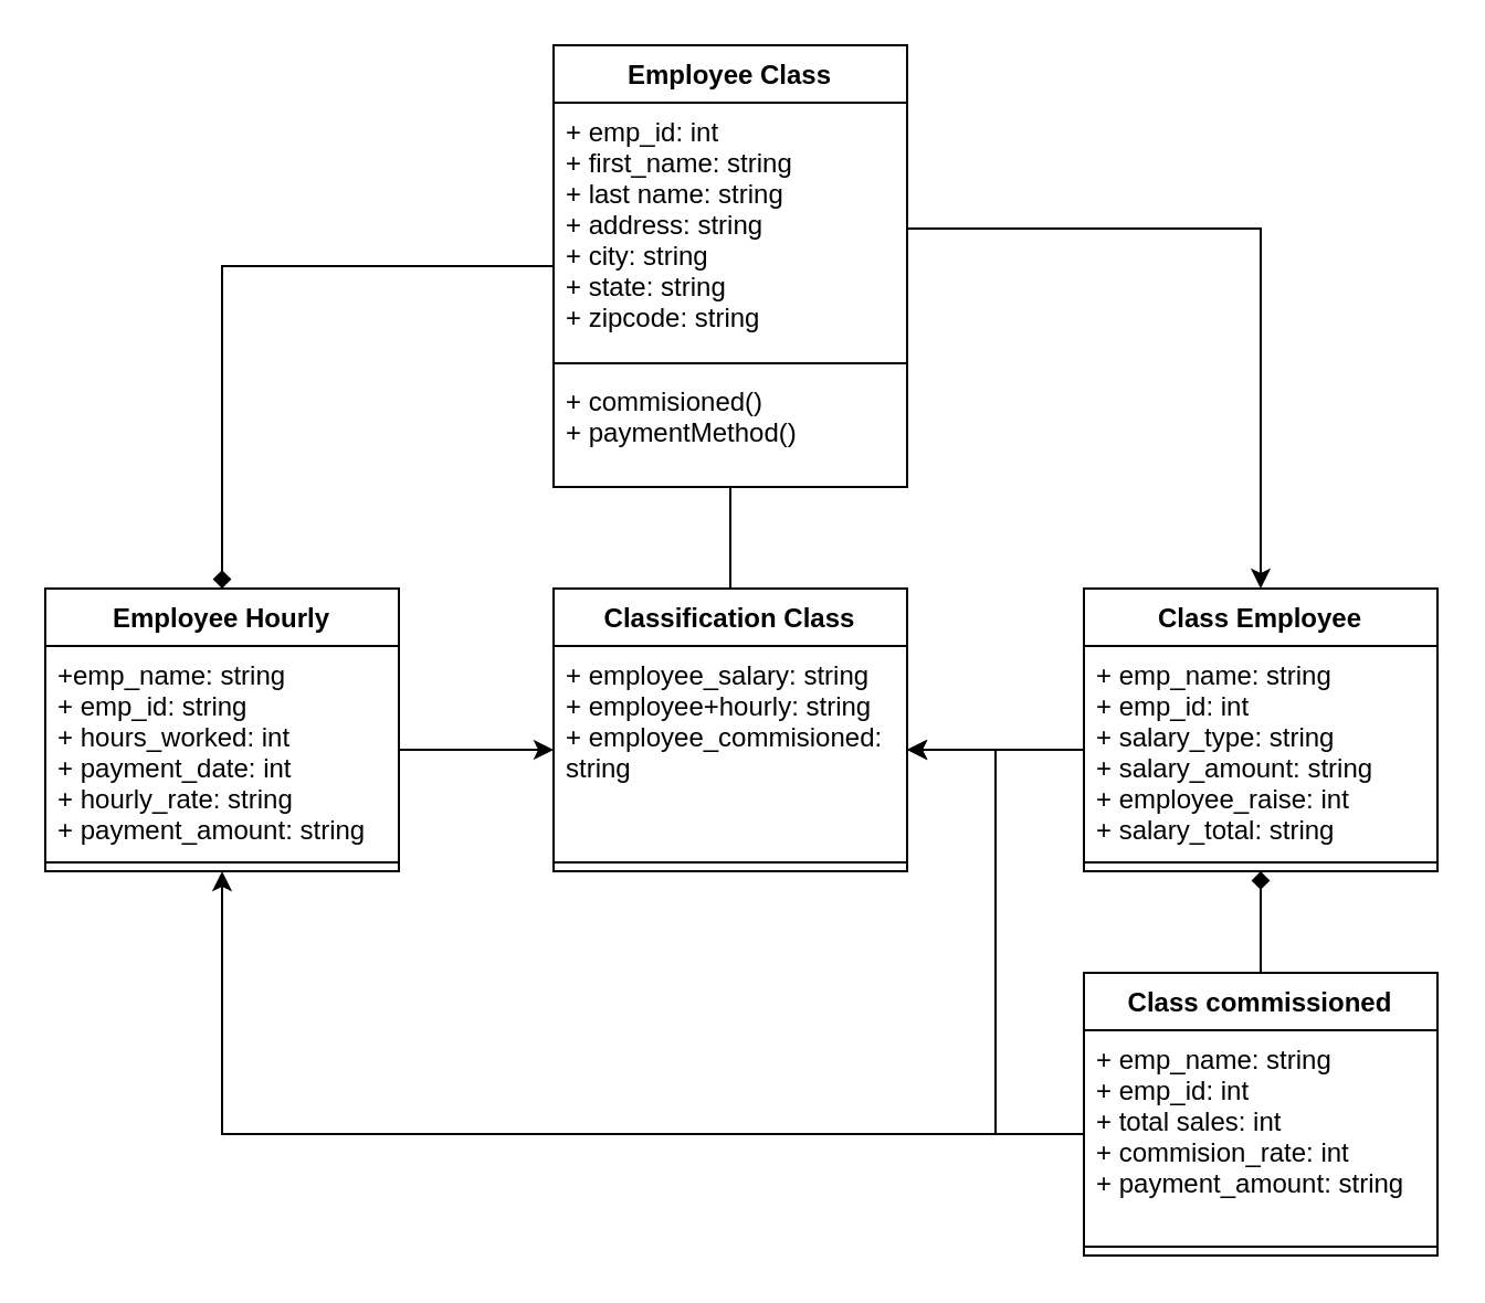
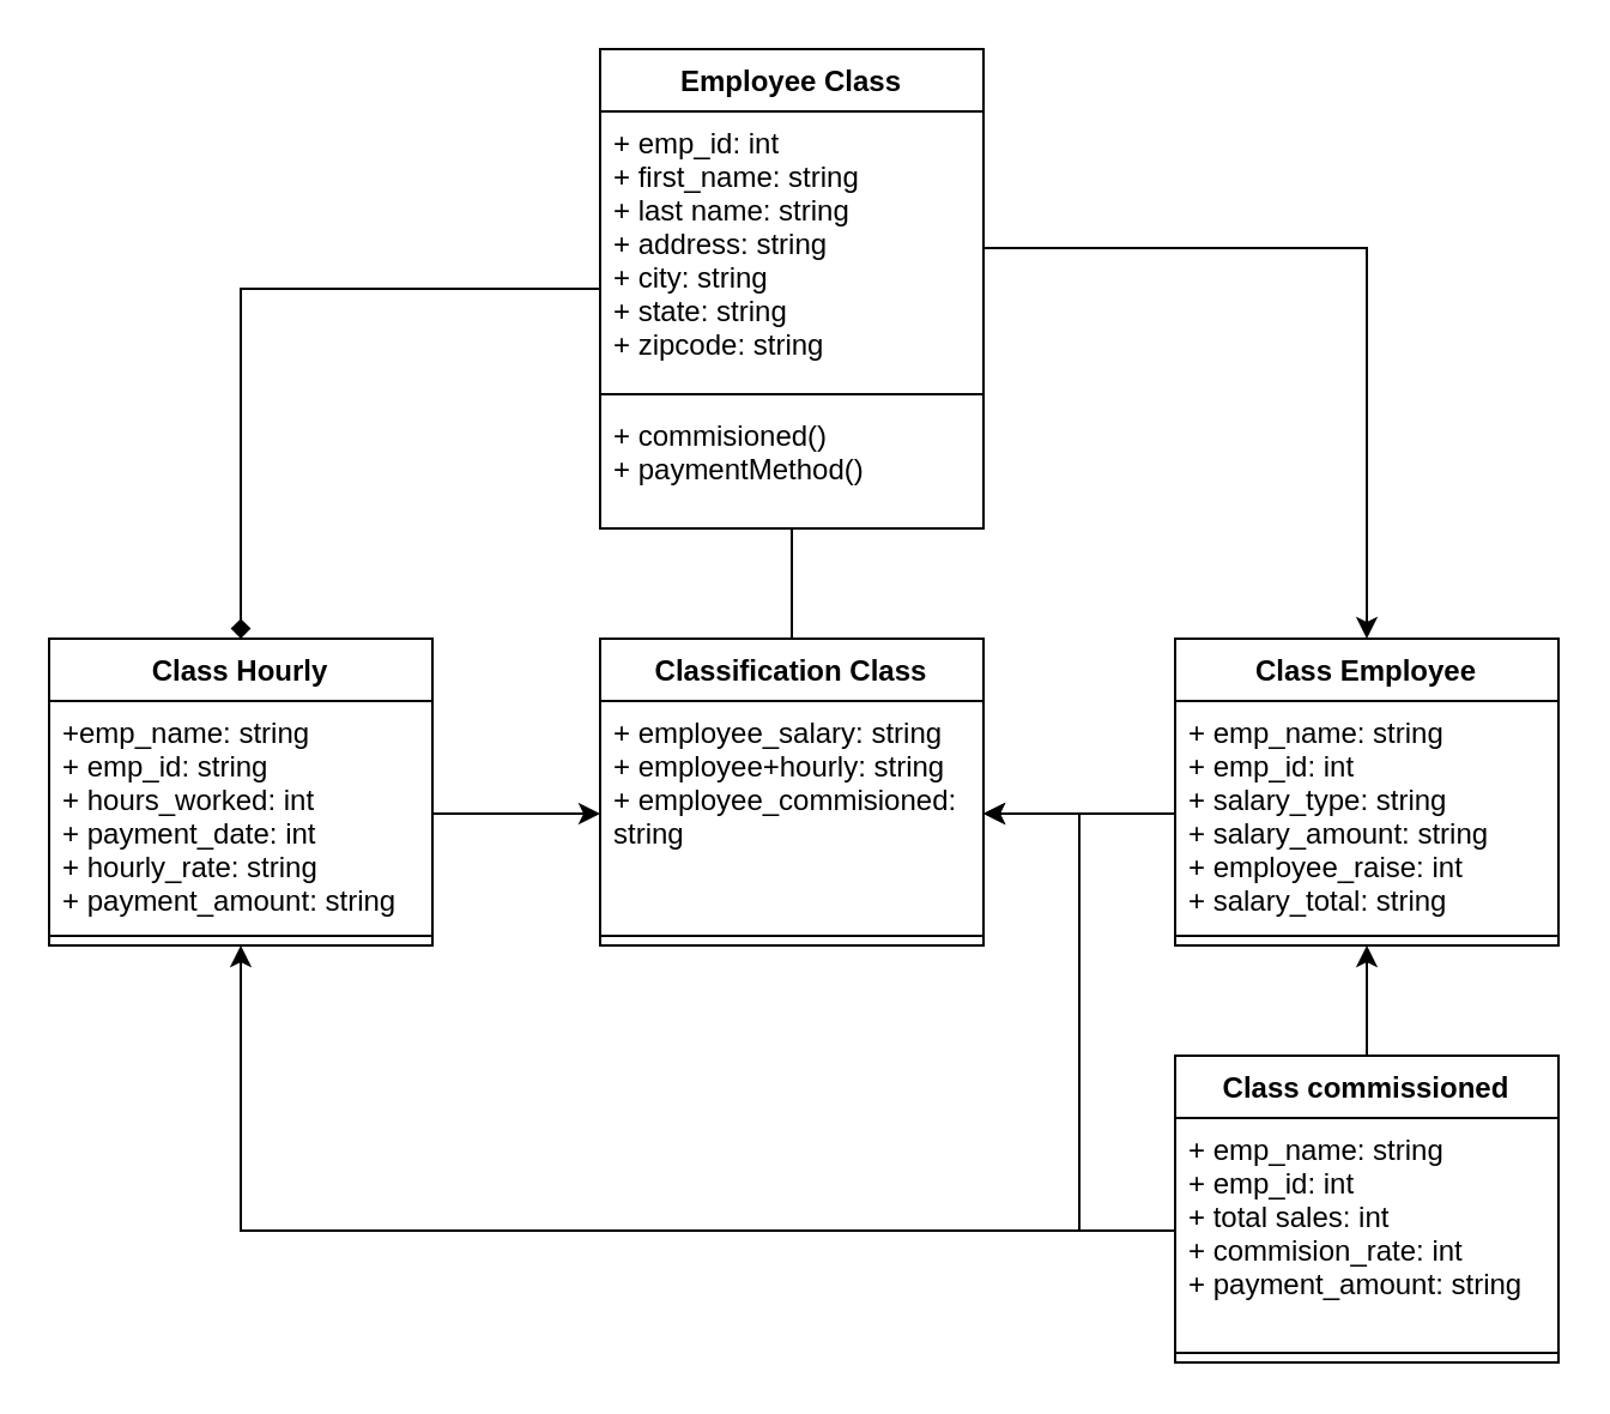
- <mxCell id="14" value="Employee Hourly" style="swimlane;fontStyle=1;align=center;verticalAlign=top;childLayout=stackLayout;horizontal=1;startSize=26;horizontalStack=0;resizeParent=1;resizeParentMax=0;resizeLast=0;collapsible=1;marginBottom=0;" vertex="1" parent="1"><mxGeometry x="20" y="266" width="160" height="128" as="geometry" /></mxCell>
+ <mxCell id="14" value="Class Hourly" style="swimlane;fontStyle=1;align=center;verticalAlign=top;childLayout=stackLayout;horizontal=1;startSize=26;horizontalStack=0;resizeParent=1;resizeParentMax=0;resizeLast=0;collapsible=1;marginBottom=0;" vertex="1" parent="1"><mxGeometry x="20" y="266" width="160" height="128" as="geometry" /></mxCell>
- <mxCell id="17" style="edgeStyle=orthogonalEdgeStyle;rounded=0;orthogonalLoop=1;jettySize=auto;html=1;exitX=0.5;exitY=0;exitDx=0;exitDy=0;entryX=0.5;entryY=1;entryDx=0;entryDy=0;endArrow=diamond;" edge="1" parent="1" source="18" target="8"><mxGeometry relative="1" as="geometry" /></mxCell>
+ <mxCell id="17" style="edgeStyle=orthogonalEdgeStyle;rounded=0;orthogonalLoop=1;jettySize=auto;html=1;exitX=0.5;exitY=0;exitDx=0;exitDy=0;entryX=0.5;entryY=1;entryDx=0;entryDy=0;" edge="1" parent="1" source="18" target="8"><mxGeometry relative="1" as="geometry" /></mxCell>
